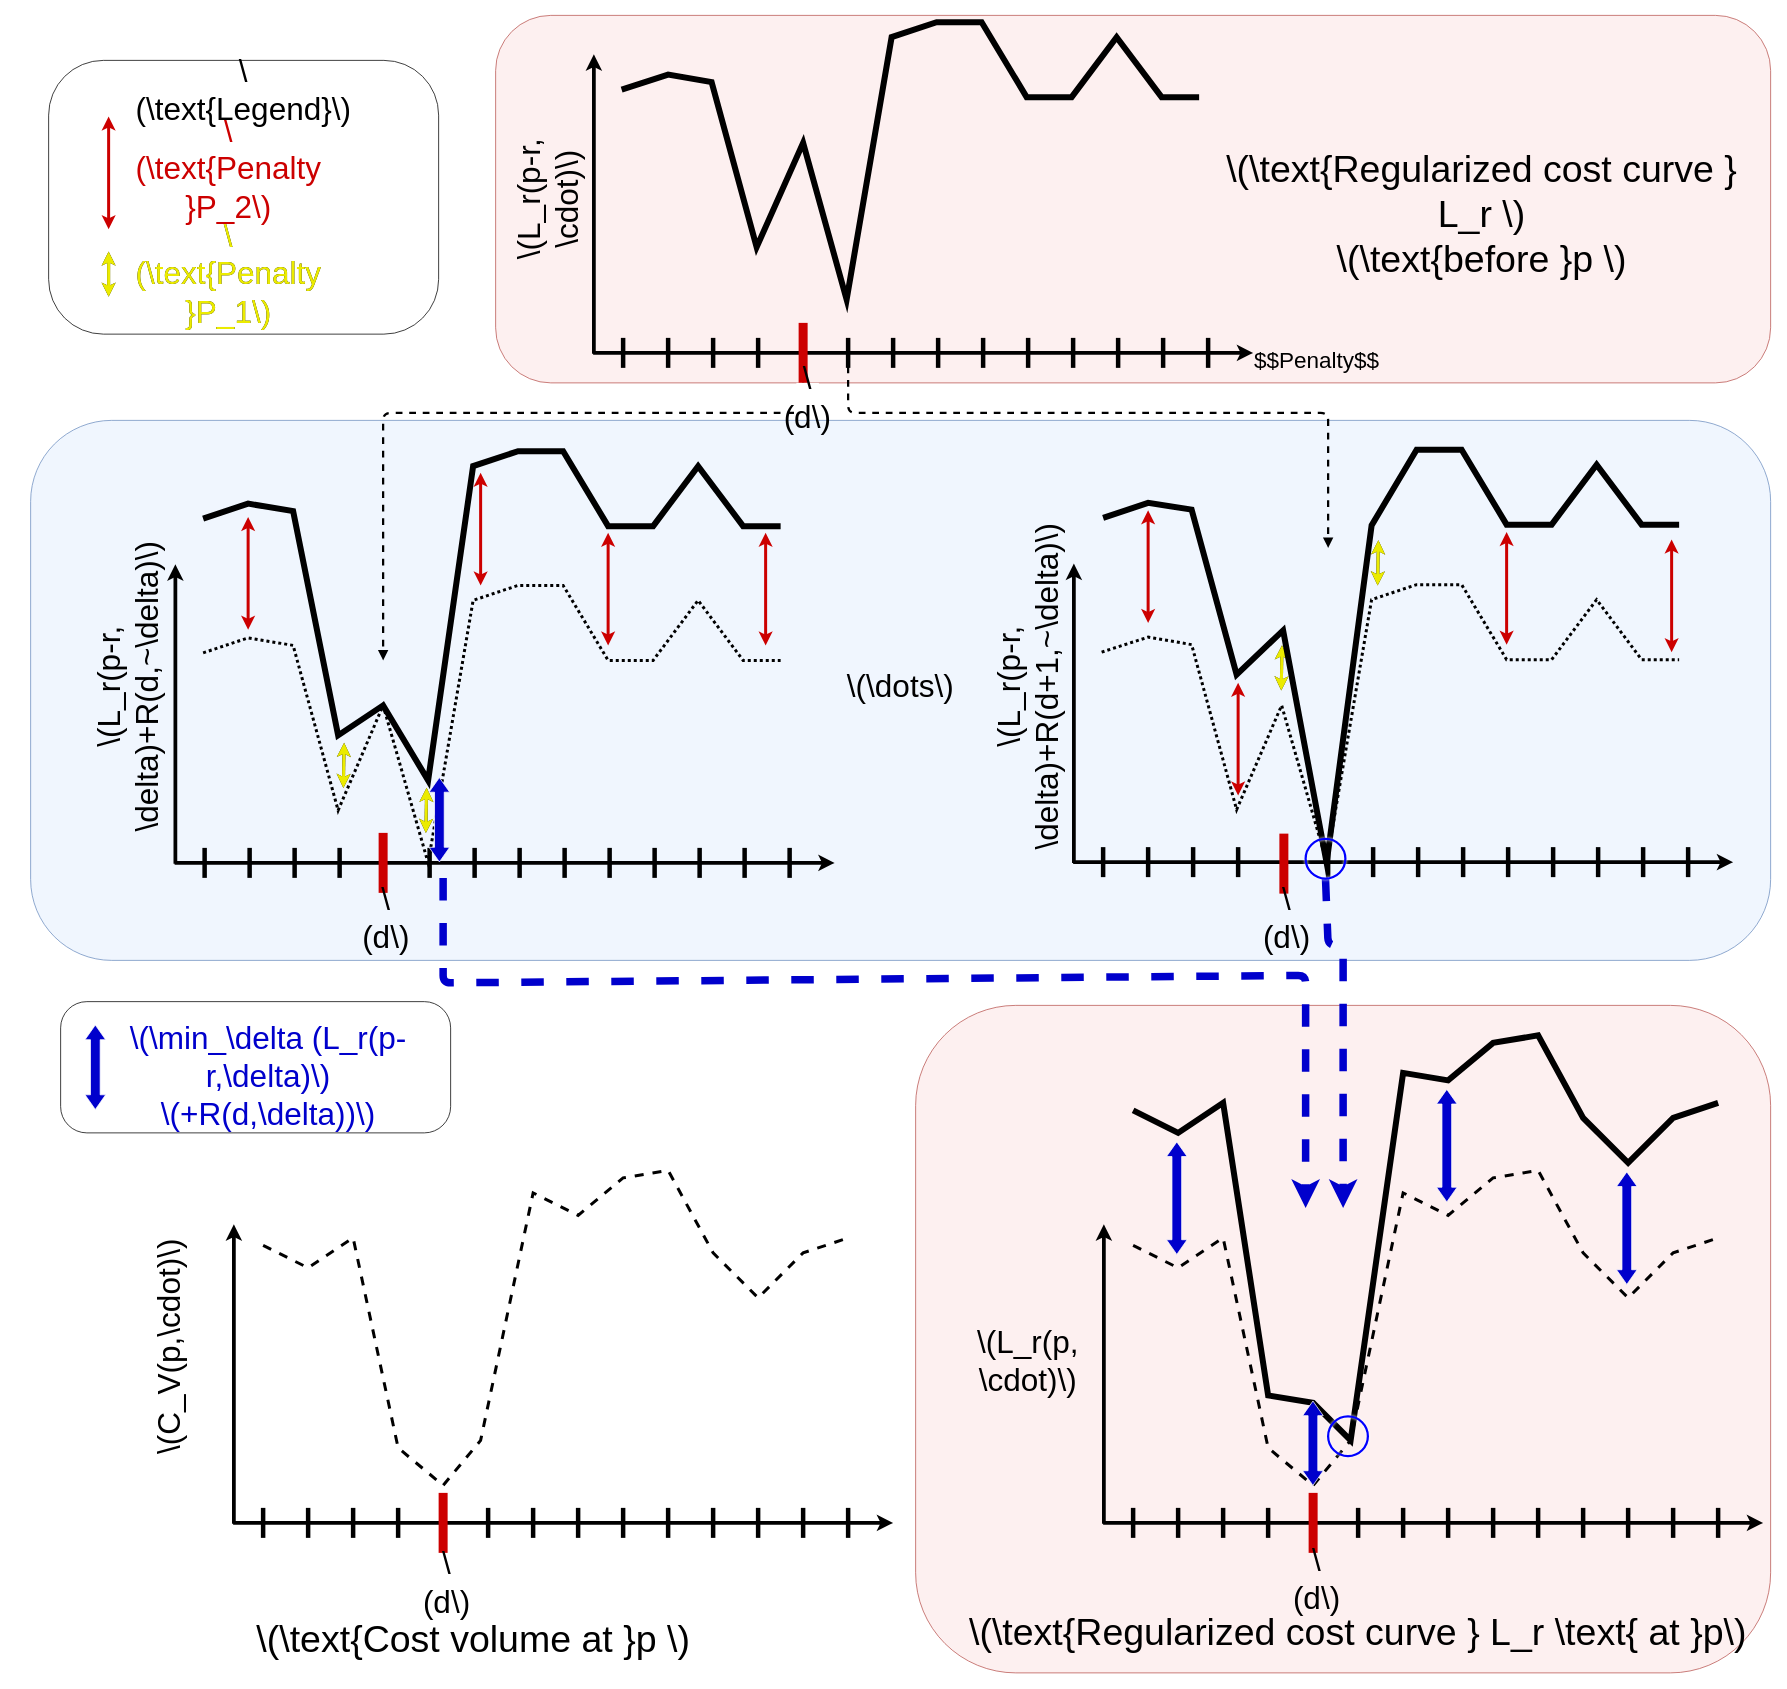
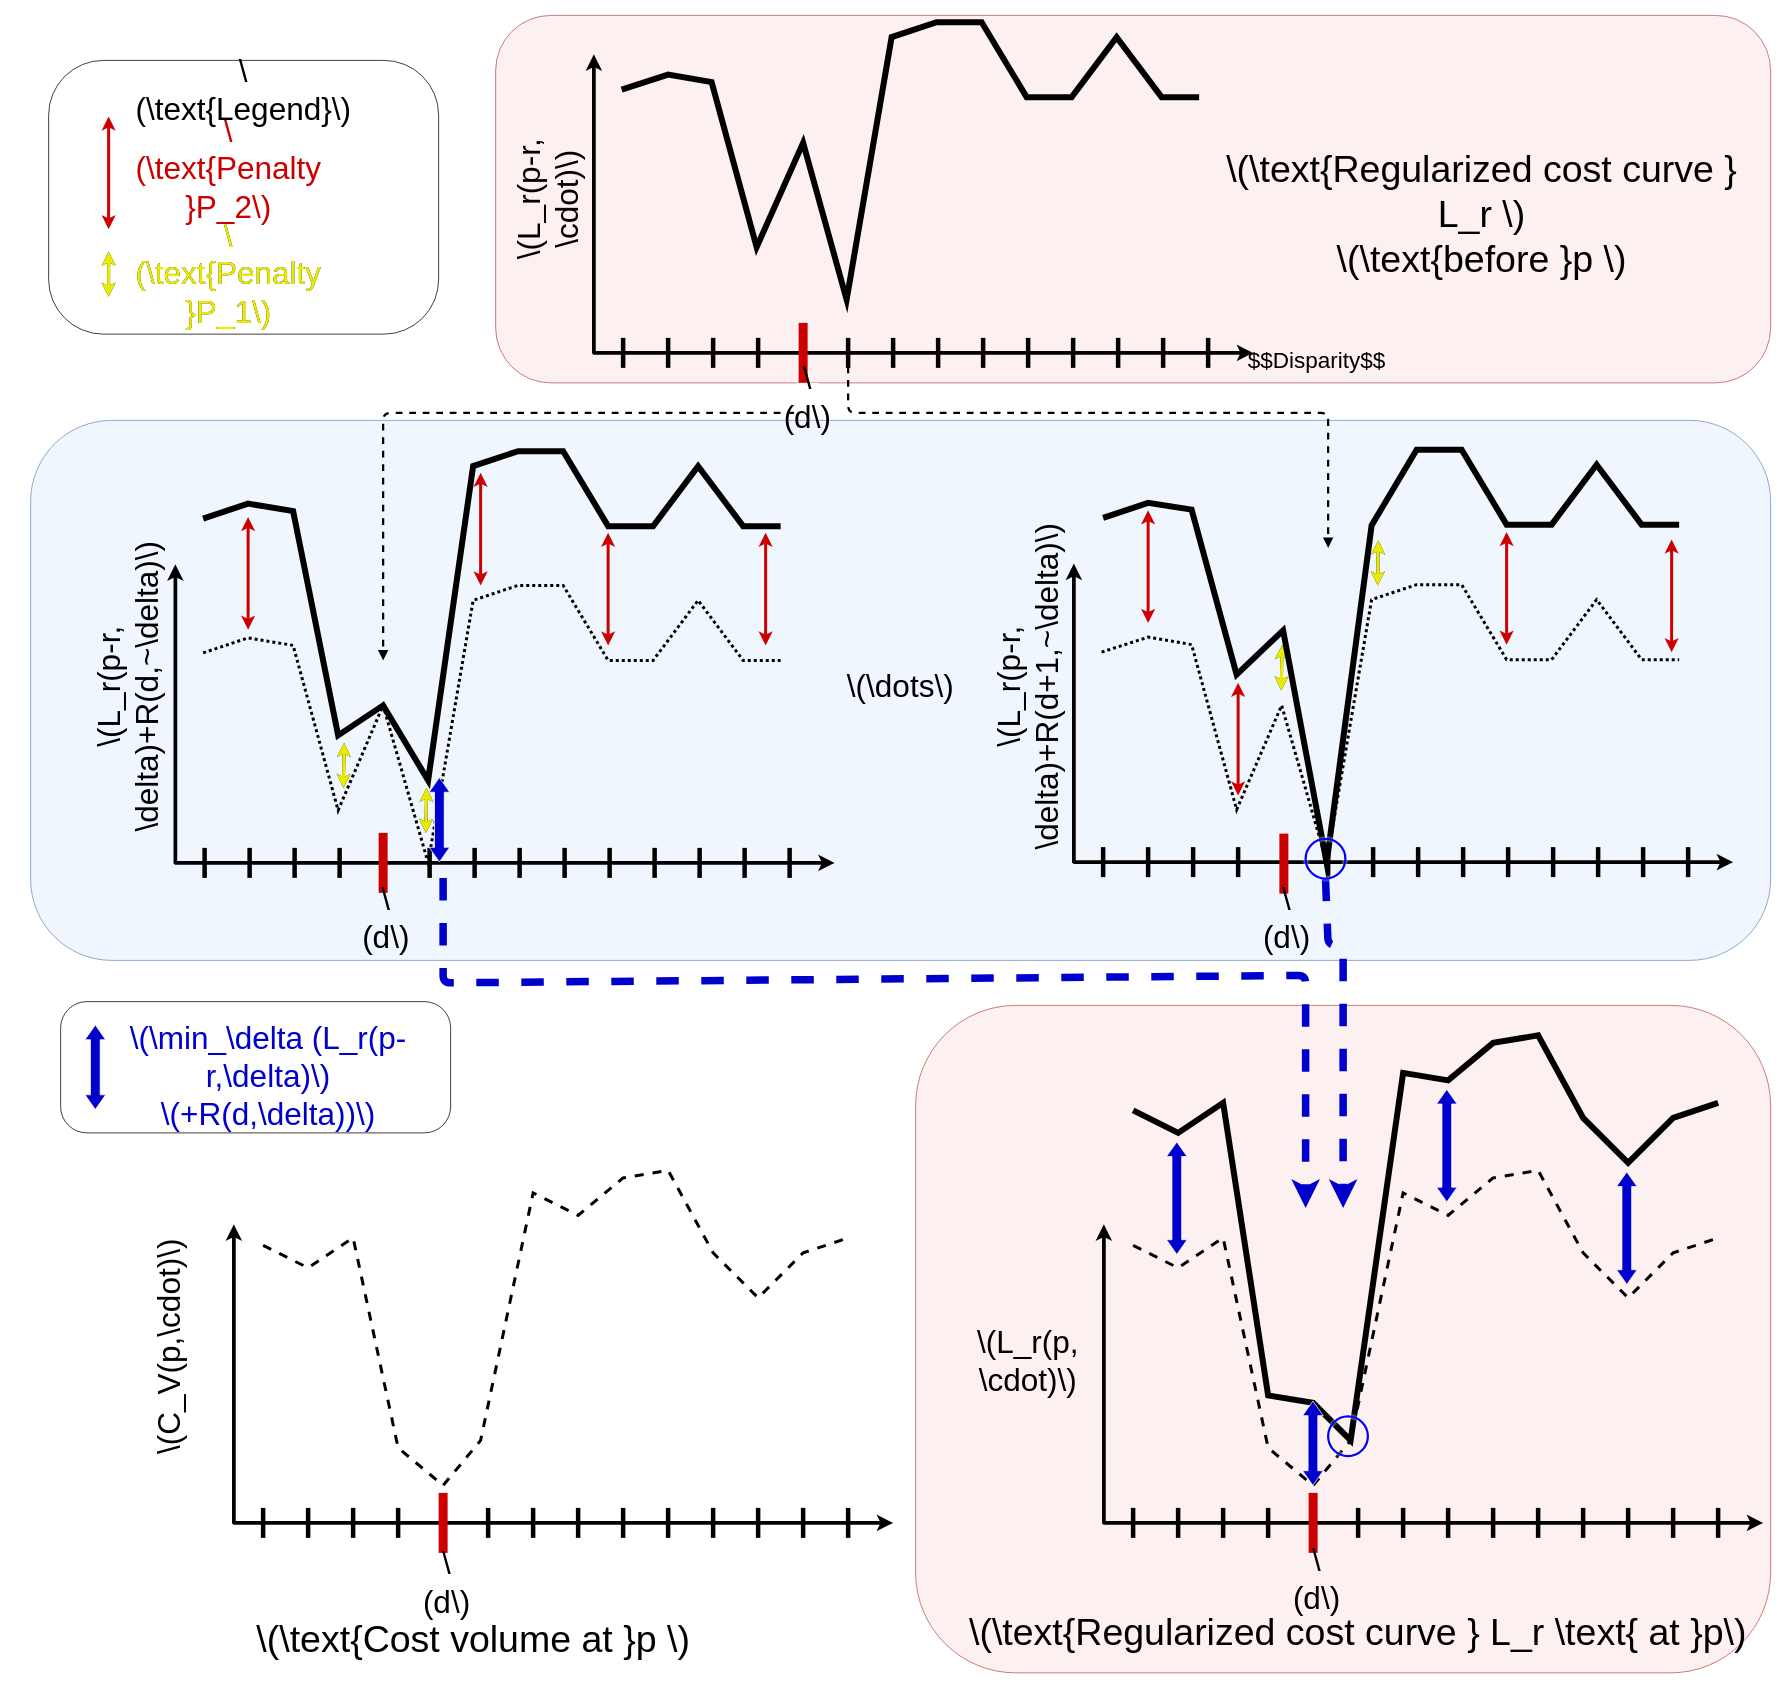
- <mxCell id="22" value="&lt;font style=&quot;font-size: 30px;&quot;&gt;$$Penalty$$&lt;/font&gt;" style="text;html=1;strokeColor=none;fillColor=none;align=center;verticalAlign=middle;whiteSpace=wrap;rounded=0;" parent="1" vertex="1"><mxGeometry x="1620" y="430" width="270" height="100" as="geometry" /></mxCell>
+ <mxCell id="22" value="&lt;font style=&quot;font-size: 30px;&quot;&gt;$$Disparity$$&lt;/font&gt;" style="text;html=1;strokeColor=none;fillColor=none;align=center;verticalAlign=middle;whiteSpace=wrap;rounded=0;" parent="1" vertex="1"><mxGeometry x="1620" y="430" width="270" height="100" as="geometry" /></mxCell>
